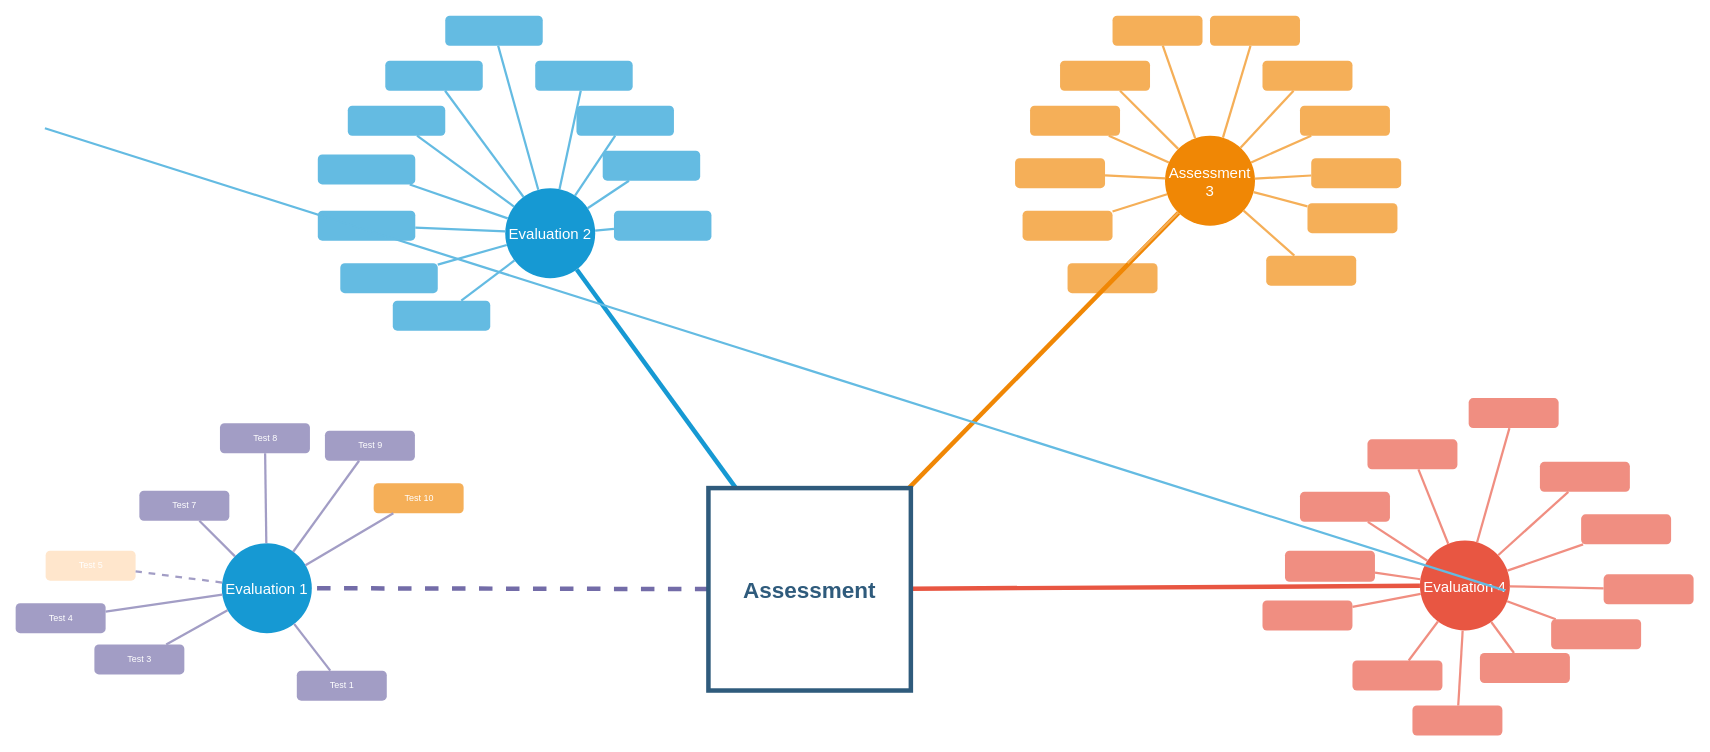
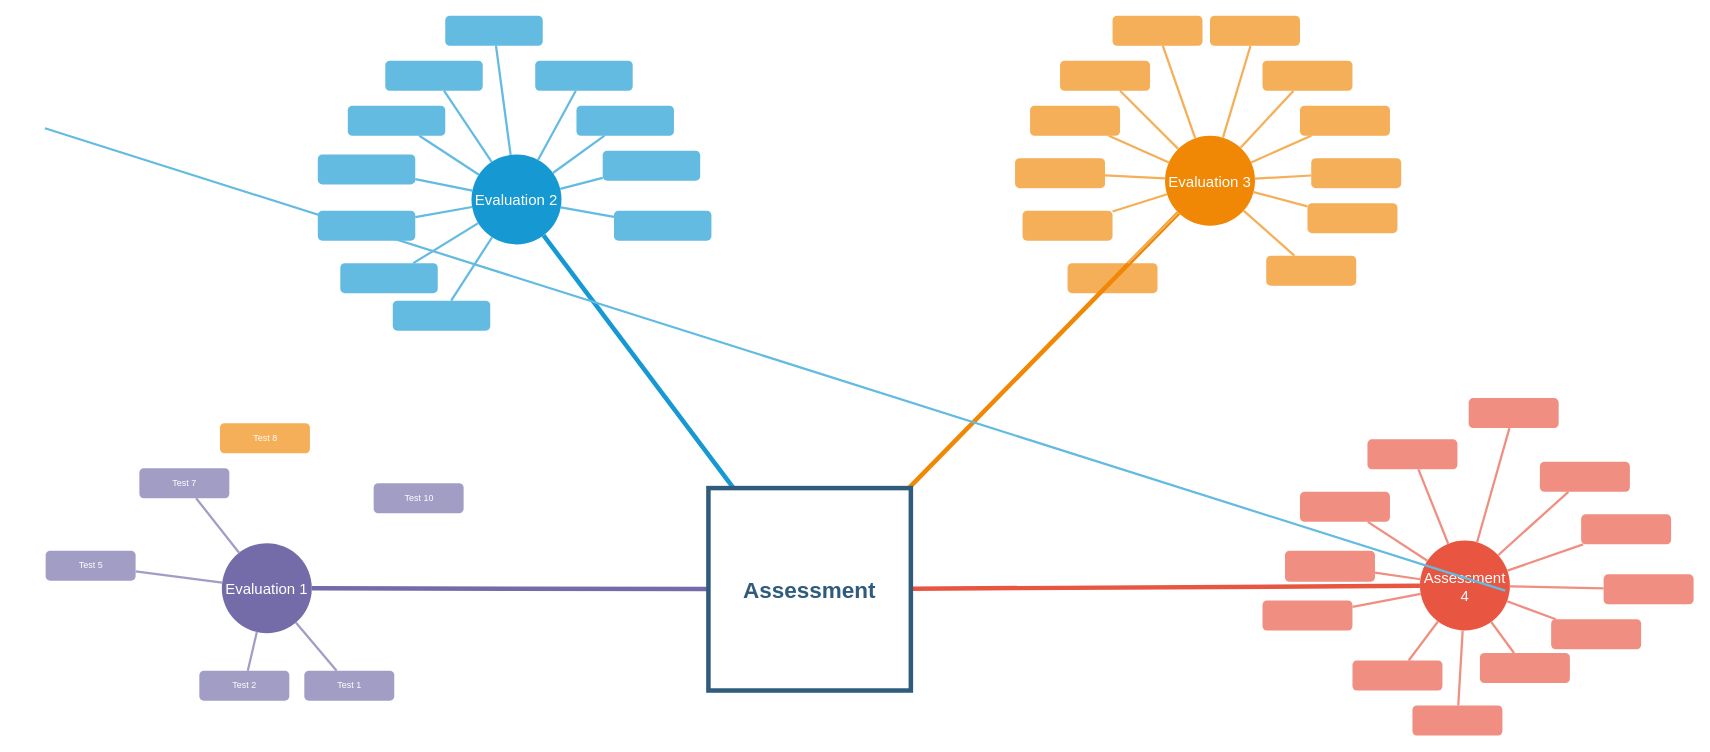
- <mxCell id="3" value="Assessment 3" style="ellipse;whiteSpace=wrap;html=1;shadow=0;fontFamily=Helvetica;fontSize=20;fontColor=#FFFFFF;align=center;strokeWidth=3;fillColor=#F08705;strokeColor=none;gradientColor=none;" parent="1" vertex="1"><mxGeometry x="1553" y="180.5" width="120" height="120" as="geometry" /></mxCell>
+ <mxCell id="3" value="Evaluation 3" style="ellipse;whiteSpace=wrap;html=1;shadow=0;fontFamily=Helvetica;fontSize=20;fontColor=#FFFFFF;align=center;strokeWidth=3;fillColor=#F08705;strokeColor=none;gradientColor=none;" parent="1" vertex="1"><mxGeometry x="1553" y="180.5" width="120" height="120" as="geometry" /></mxCell>
- <mxCell id="2" value="Evaluation 2" style="ellipse;whiteSpace=wrap;html=1;shadow=0;fontFamily=Helvetica;fontSize=20;fontColor=#FFFFFF;align=center;strokeWidth=3;fillColor=#1699D3;strokeColor=none;" parent="1" vertex="1"><mxGeometry x="673" y="250.5" width="120" height="120" as="geometry" /></mxCell>
+ <mxCell id="2" value="Evaluation 2" style="ellipse;whiteSpace=wrap;html=1;shadow=0;fontFamily=Helvetica;fontSize=20;fontColor=#FFFFFF;align=center;strokeWidth=3;fillColor=#1699D3;strokeColor=none;" parent="1" vertex="1"><mxGeometry x="628" y="205.5" width="120" height="120" as="geometry" /></mxCell>
- <mxCell id="84" value="Test 8" style="rounded=1;fillColor=#a29dc5;strokeColor=none;strokeWidth=3;shadow=0;html=1;fontColor=#FFFFFF;" parent="1" vertex="1"><mxGeometry x="292.5" y="564" width="120" height="40" as="geometry" /></mxCell>
+ <mxCell id="84" value="Test 8" style="rounded=1;fillColor=#f5af58;strokeColor=none;strokeWidth=3;shadow=0;html=1;fontColor=#FFFFFF;" parent="1" vertex="1"><mxGeometry x="292.5" y="564" width="120" height="40" as="geometry" /></mxCell>
- <mxCell id="85" value="Test 9" style="rounded=1;fillColor=#a29dc5;strokeColor=none;strokeWidth=3;shadow=0;html=1;fontColor=#FFFFFF;" parent="1" vertex="1"><mxGeometry x="432.5" y="574" width="120" height="40" as="geometry" /></mxCell>
- <mxCell id="93" value="" style="edgeStyle=none;endArrow=none;strokeWidth=3;strokeColor=#A29DC5;html=1;" parent="1" source="82" target="84" edge="1"><mxGeometry x="-1498" y="-275" width="100" height="100" as="geometry"><mxPoint x="-1515" y="-201" as="sourcePoint" /><mxPoint x="-1415" y="-301" as="targetPoint" /></mxGeometry></mxCell>
- <mxCell id="86" value="Test 10" style="rounded=1;fillColor=#f5af58;strokeColor=none;strokeWidth=3;shadow=0;html=1;fontColor=#FFFFFF;" parent="1" vertex="1"><mxGeometry x="497.5" y="644" width="120" height="40" as="geometry" /></mxCell>
+ <mxCell id="86" value="Test 10" style="rounded=1;fillColor=#a29dc5;strokeColor=none;strokeWidth=3;shadow=0;html=1;fontColor=#FFFFFF;" parent="1" vertex="1"><mxGeometry x="497.5" y="644" width="120" height="40" as="geometry" /></mxCell>
- <mxCell id="83" value="Test 7" style="rounded=1;fillColor=#a29dc5;strokeColor=none;strokeWidth=3;shadow=0;html=1;fontColor=#FFFFFF;" parent="1" vertex="1"><mxGeometry x="185" y="654" width="120" height="40" as="geometry" /></mxCell>
+ <mxCell id="83" value="Test 7" style="rounded=1;fillColor=#a29dc5;strokeColor=none;strokeWidth=3;shadow=0;html=1;fontColor=#FFFFFF;" parent="1" vertex="1"><mxGeometry x="185" y="624" width="120" height="40" as="geometry" /></mxCell>
- <mxCell id="94" value="" style="edgeStyle=none;endArrow=none;strokeWidth=3;strokeColor=#A29DC5;html=1;" parent="1" source="82" target="85" edge="1"><mxGeometry x="-1498" y="-275" width="100" height="100" as="geometry"><mxPoint x="-1515" y="-201" as="sourcePoint" /><mxPoint x="-1415" y="-301" as="targetPoint" /></mxGeometry></mxCell>
- <mxCell id="95" value="" style="edgeStyle=none;endArrow=none;strokeWidth=3;strokeColor=#A29DC5;html=1;" parent="1" source="82" target="86" edge="1"><mxGeometry x="-1498" y="-275" width="100" height="100" as="geometry"><mxPoint x="-1515" y="-201" as="sourcePoint" /><mxPoint x="-1415" y="-301" as="targetPoint" /></mxGeometry></mxCell>
- <mxCell id="92" value="Test 5" style="rounded=1;fillColor=#ffe6cc;strokeColor=none;strokeWidth=3;shadow=0;html=1;fontColor=#FFFFFF;" parent="1" vertex="1"><mxGeometry x="60" y="734" width="120" height="40" as="geometry" /></mxCell>
+ <mxCell id="92" value="Test 5" style="rounded=1;fillColor=#a29dc5;strokeColor=none;strokeWidth=3;shadow=0;html=1;fontColor=#FFFFFF;" parent="1" vertex="1"><mxGeometry x="60" y="734" width="120" height="40" as="geometry" /></mxCell>
- <mxCell id="100" value="" style="edgeStyle=none;endArrow=none;strokeWidth=3;strokeColor=#A29DC5;html=1;dashed=1;" parent="1" source="82" target="92" edge="1"><mxGeometry x="-1498" y="-275" width="100" height="100" as="geometry"><mxPoint x="-1515" y="-201" as="sourcePoint" /><mxPoint x="-1415" y="-301" as="targetPoint" /></mxGeometry></mxCell>
+ <mxCell id="100" value="" style="edgeStyle=none;endArrow=none;strokeWidth=3;strokeColor=#A29DC5;html=1;" parent="1" source="82" target="92" edge="1"><mxGeometry x="-1498" y="-275" width="100" height="100" as="geometry"><mxPoint x="-1515" y="-201" as="sourcePoint" /><mxPoint x="-1415" y="-301" as="targetPoint" /></mxGeometry></mxCell>
- <mxCell id="4" value="Evaluation 4" style="ellipse;whiteSpace=wrap;html=1;shadow=0;fontFamily=Helvetica;fontSize=20;fontColor=#FFFFFF;align=center;strokeWidth=3;fillColor=#E85642;strokeColor=none;" parent="1" vertex="1"><mxGeometry x="1893" y="720.5" width="120" height="120" as="geometry" /></mxCell>
+ <mxCell id="4" value="Assessment 4" style="ellipse;whiteSpace=wrap;html=1;shadow=0;fontFamily=Helvetica;fontSize=20;fontColor=#FFFFFF;align=center;strokeWidth=3;fillColor=#E85642;strokeColor=none;" parent="1" vertex="1"><mxGeometry x="1893" y="720.5" width="120" height="120" as="geometry" /></mxCell>
- <mxCell id="82" value="Evaluation 1" style="ellipse;whiteSpace=wrap;html=1;shadow=0;fontFamily=Helvetica;fontSize=20;fontColor=#FFFFFF;align=center;strokeWidth=3;fillColor=#1699d3;strokeColor=none;" parent="1" vertex="1"><mxGeometry x="295" y="724" width="120" height="120" as="geometry" /></mxCell>
+ <mxCell id="82" value="Evaluation 1" style="ellipse;whiteSpace=wrap;html=1;shadow=0;fontFamily=Helvetica;fontSize=20;fontColor=#FFFFFF;align=center;strokeWidth=3;fillColor=#736ca8;strokeColor=none;" parent="1" vertex="1"><mxGeometry x="295" y="724" width="120" height="120" as="geometry" /></mxCell>
- <mxCell id="10" style="endArrow=none;strokeWidth=6;strokeColor=#736CA8;html=1;dashed=1;" parent="1" source="81" target="82" edge="1"><mxGeometry relative="1" as="geometry" /></mxCell>
+ <mxCell id="10" style="endArrow=none;strokeWidth=6;strokeColor=#736CA8;html=1;" parent="1" source="81" target="82" edge="1"><mxGeometry relative="1" as="geometry" /></mxCell>
- <mxCell id="99" value="" style="edgeStyle=none;endArrow=none;strokeWidth=3;strokeColor=#A29DC5;html=1;" parent="1" source="82" target="90" edge="1"><mxGeometry x="-1498" y="-275" width="100" height="100" as="geometry"><mxPoint x="-1515" y="-201" as="sourcePoint" /><mxPoint x="-1415" y="-301" as="targetPoint" /></mxGeometry></mxCell>
- <mxCell id="90" value="Test 4" style="rounded=1;fillColor=#a29dc5;strokeColor=none;strokeWidth=3;shadow=0;html=1;fontColor=#FFFFFF;" parent="1" vertex="1"><mxGeometry x="20" y="804" width="120" height="40" as="geometry" /></mxCell>
- <mxCell id="98" value="" style="edgeStyle=none;endArrow=none;strokeWidth=3;strokeColor=#A29DC5;html=1;" parent="1" source="82" target="89" edge="1"><mxGeometry x="-1498" y="-275" width="100" height="100" as="geometry"><mxPoint x="-1515" y="-201" as="sourcePoint" /><mxPoint x="-1415" y="-301" as="targetPoint" /></mxGeometry></mxCell>
+ <mxCell id="97" value="" style="edgeStyle=none;endArrow=none;strokeWidth=3;strokeColor=#A29DC5;html=1;" parent="1" source="82" target="88" edge="1"><mxGeometry x="-1498" y="-275" width="100" height="100" as="geometry"><mxPoint x="-1515" y="-201" as="sourcePoint" /><mxPoint x="-1415" y="-301" as="targetPoint" /></mxGeometry></mxCell>
- <mxCell id="89" value="Test 3" style="rounded=1;fillColor=#a29dc5;strokeColor=none;strokeWidth=3;shadow=0;html=1;fontColor=#FFFFFF;" parent="1" vertex="1"><mxGeometry x="125" y="859" width="120" height="40" as="geometry" /></mxCell>
+ <mxCell id="88" value="Test 2" style="rounded=1;fillColor=#a29dc5;strokeColor=none;strokeWidth=3;shadow=0;html=1;fontColor=#FFFFFF;" parent="1" vertex="1"><mxGeometry x="265" y="894" width="120" height="40" as="geometry" /></mxCell>
- <mxCell id="87" value="Test 1" style="rounded=1;fillColor=#a29dc5;strokeColor=none;strokeWidth=3;shadow=0;html=1;fontColor=#FFFFFF;" parent="1" vertex="1"><mxGeometry x="395" y="894" width="120" height="40" as="geometry" /></mxCell>
+ <mxCell id="87" value="Test 1" style="rounded=1;fillColor=#a29dc5;strokeColor=none;strokeWidth=3;shadow=0;html=1;fontColor=#FFFFFF;" parent="1" vertex="1"><mxGeometry x="405" y="894" width="120" height="40" as="geometry" /></mxCell>
